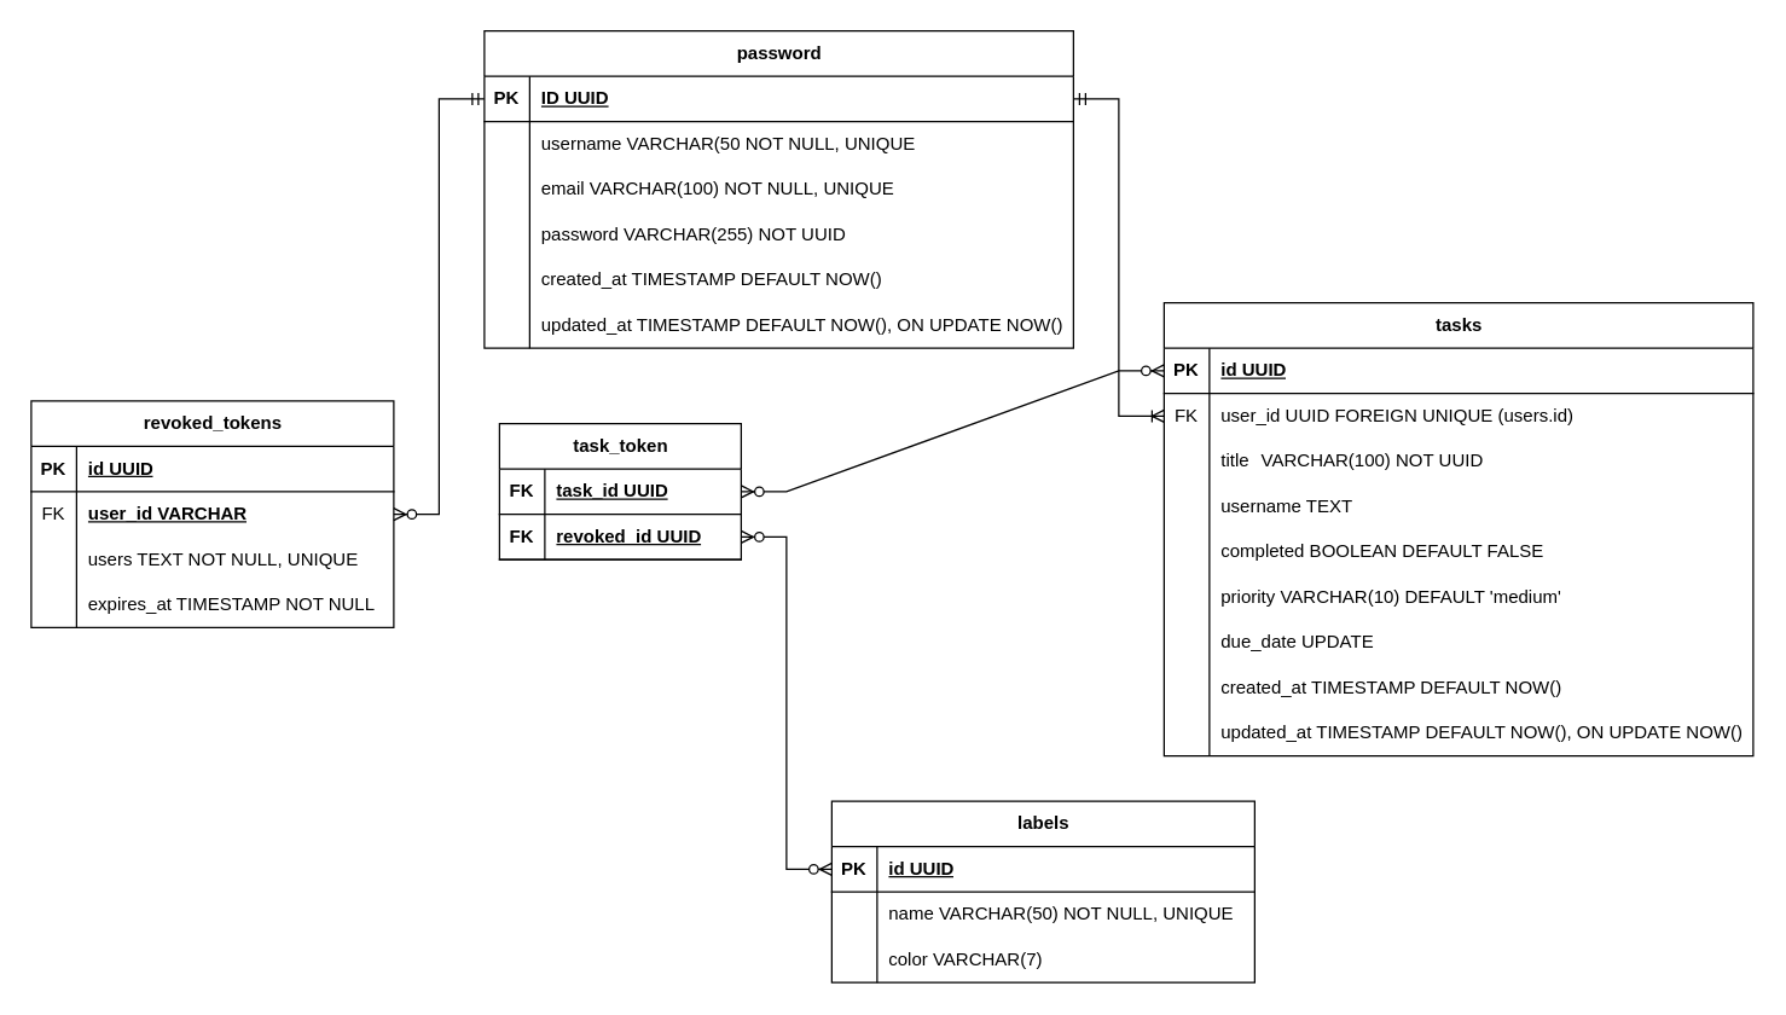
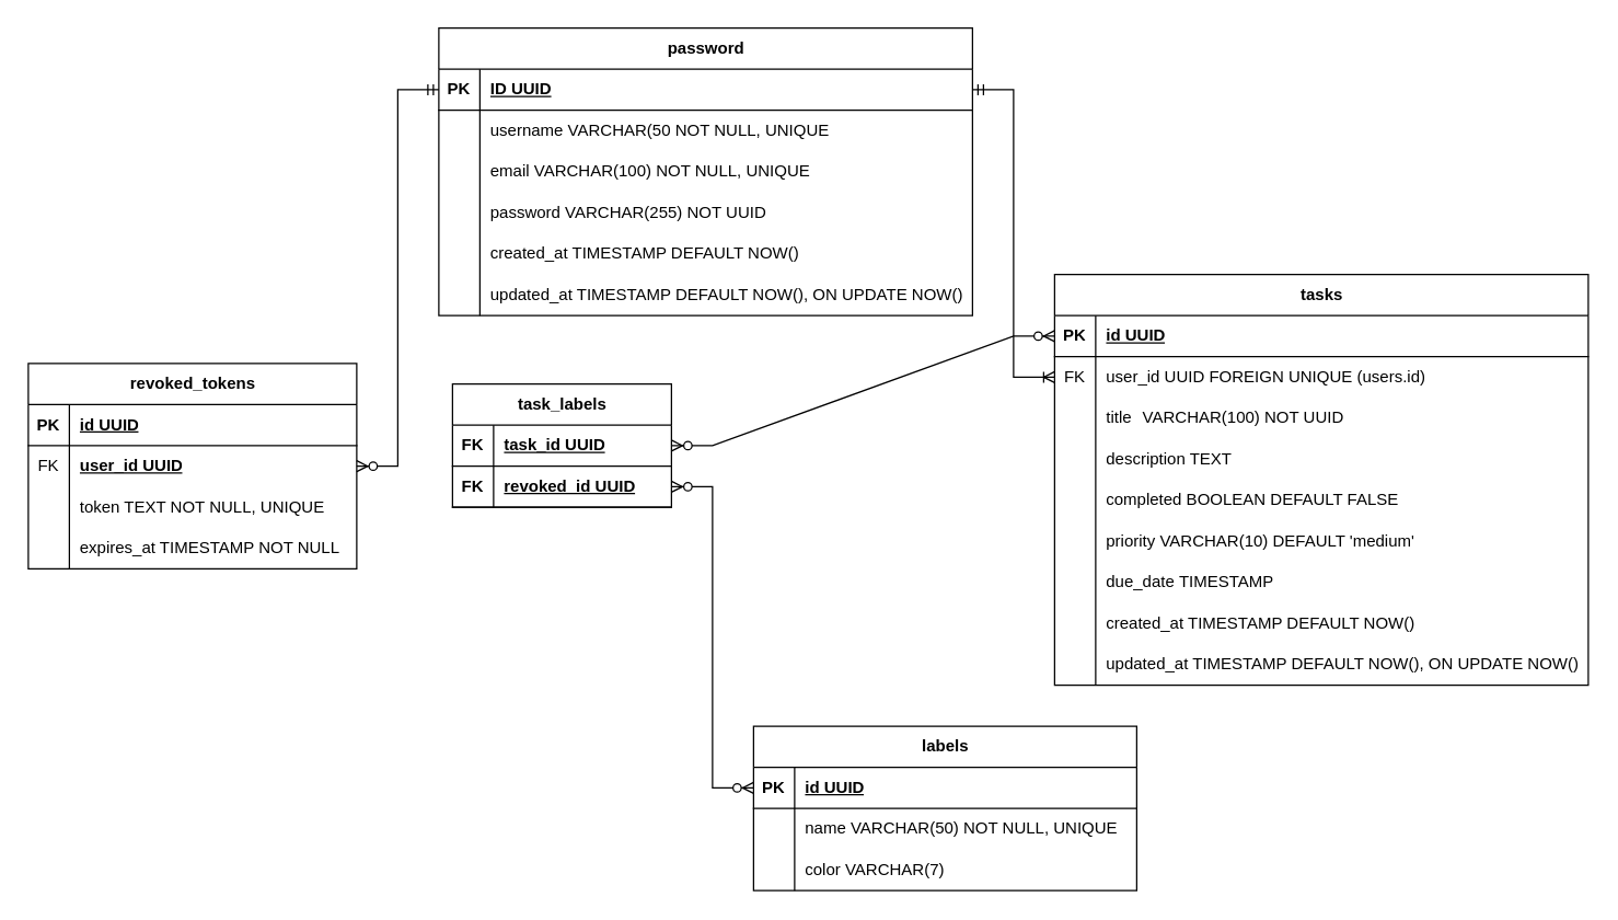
- <mxCell id="72" value="task_token" style="shape=table;startSize=30;container=1;collapsible=1;childLayout=tableLayout;fixedRows=1;rowLines=0;fontStyle=1;align=center;resizeLast=1;html=1;" parent="1" vertex="1"><mxGeometry x="330" y="280" width="160" height="90" as="geometry" /></mxCell>
+ <mxCell id="72" value="task_labels" style="shape=table;startSize=30;container=1;collapsible=1;childLayout=tableLayout;fixedRows=1;rowLines=0;fontStyle=1;align=center;resizeLast=1;html=1;" parent="1" vertex="1"><mxGeometry x="330" y="280" width="160" height="90" as="geometry" /></mxCell>
- <mxCell id="33" value="username TEXT" style="shape=partialRectangle;connectable=0;fillColor=none;top=0;left=0;bottom=0;right=0;align=left;spacingLeft=6;overflow=hidden;whiteSpace=wrap;html=1;" parent="31" vertex="1"><mxGeometry x="30" width="360" height="30" as="geometry"><mxRectangle width="360" height="30" as="alternateBounds" /></mxGeometry></mxCell>
+ <mxCell id="33" value="description TEXT" style="shape=partialRectangle;connectable=0;fillColor=none;top=0;left=0;bottom=0;right=0;align=left;spacingLeft=6;overflow=hidden;whiteSpace=wrap;html=1;" parent="31" vertex="1"><mxGeometry x="30" width="360" height="30" as="geometry"><mxRectangle width="360" height="30" as="alternateBounds" /></mxGeometry></mxCell>
- <mxCell id="55" value="&lt;u&gt;&lt;b&gt;user_id VARCHAR&lt;/b&gt;&lt;/u&gt;" style="shape=partialRectangle;connectable=0;fillColor=none;top=0;left=0;bottom=0;right=0;align=left;spacingLeft=6;overflow=hidden;whiteSpace=wrap;html=1;" parent="53" vertex="1"><mxGeometry x="30" width="210" height="30" as="geometry"><mxRectangle width="210" height="30" as="alternateBounds" /></mxGeometry></mxCell>
+ <mxCell id="55" value="&lt;u&gt;&lt;b&gt;user_id UUID&lt;/b&gt;&lt;/u&gt;" style="shape=partialRectangle;connectable=0;fillColor=none;top=0;left=0;bottom=0;right=0;align=left;spacingLeft=6;overflow=hidden;whiteSpace=wrap;html=1;" parent="53" vertex="1"><mxGeometry x="30" width="210" height="30" as="geometry"><mxRectangle width="210" height="30" as="alternateBounds" /></mxGeometry></mxCell>
- <mxCell id="58" value="users TEXT NOT NULL, UNIQUE" style="shape=partialRectangle;connectable=0;fillColor=none;top=0;left=0;bottom=0;right=0;align=left;spacingLeft=6;overflow=hidden;whiteSpace=wrap;html=1;" parent="56" vertex="1"><mxGeometry x="30" width="210" height="30" as="geometry"><mxRectangle width="210" height="30" as="alternateBounds" /></mxGeometry></mxCell>
+ <mxCell id="58" value="token TEXT NOT NULL, UNIQUE" style="shape=partialRectangle;connectable=0;fillColor=none;top=0;left=0;bottom=0;right=0;align=left;spacingLeft=6;overflow=hidden;whiteSpace=wrap;html=1;" parent="56" vertex="1"><mxGeometry x="30" width="210" height="30" as="geometry"><mxRectangle width="210" height="30" as="alternateBounds" /></mxGeometry></mxCell>
- <mxCell id="42" value="due_date&lt;span style=&quot;white-space:pre&quot;&gt;&#09;&lt;/span&gt;UPDATE" style="shape=partialRectangle;connectable=0;fillColor=none;top=0;left=0;bottom=0;right=0;align=left;spacingLeft=6;overflow=hidden;whiteSpace=wrap;html=1;" parent="40" vertex="1"><mxGeometry x="30" width="360" height="30" as="geometry"><mxRectangle width="360" height="30" as="alternateBounds" /></mxGeometry></mxCell>
+ <mxCell id="42" value="due_date&lt;span style=&quot;white-space:pre&quot;&gt;&#09;&lt;/span&gt;TIMESTAMP" style="shape=partialRectangle;connectable=0;fillColor=none;top=0;left=0;bottom=0;right=0;align=left;spacingLeft=6;overflow=hidden;whiteSpace=wrap;html=1;" parent="40" vertex="1"><mxGeometry x="30" width="360" height="30" as="geometry"><mxRectangle width="360" height="30" as="alternateBounds" /></mxGeometry></mxCell>
